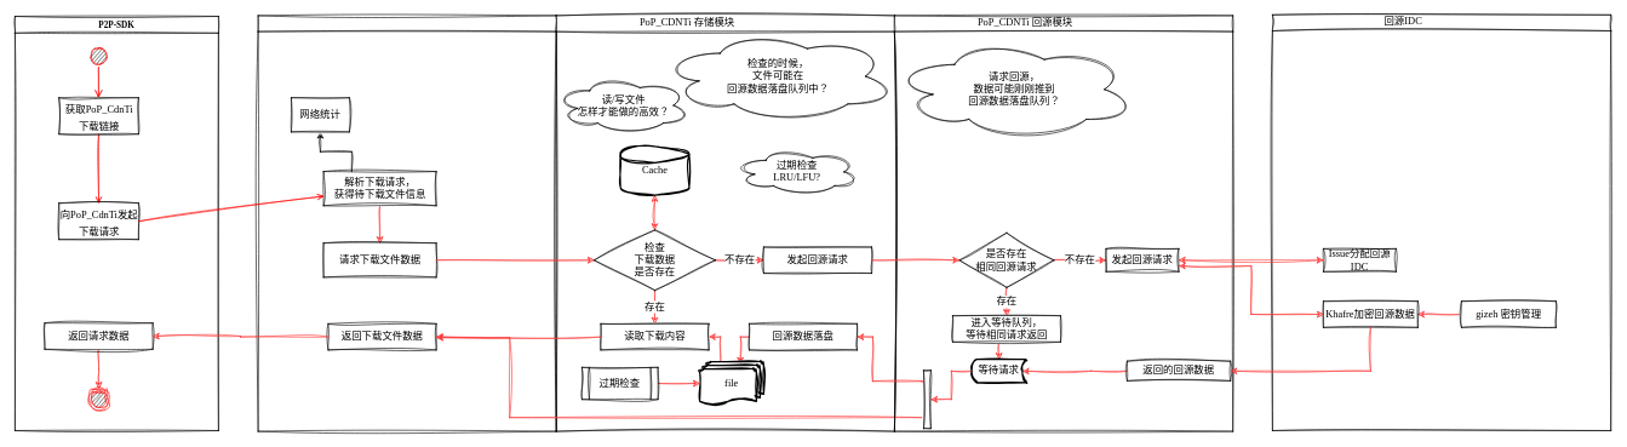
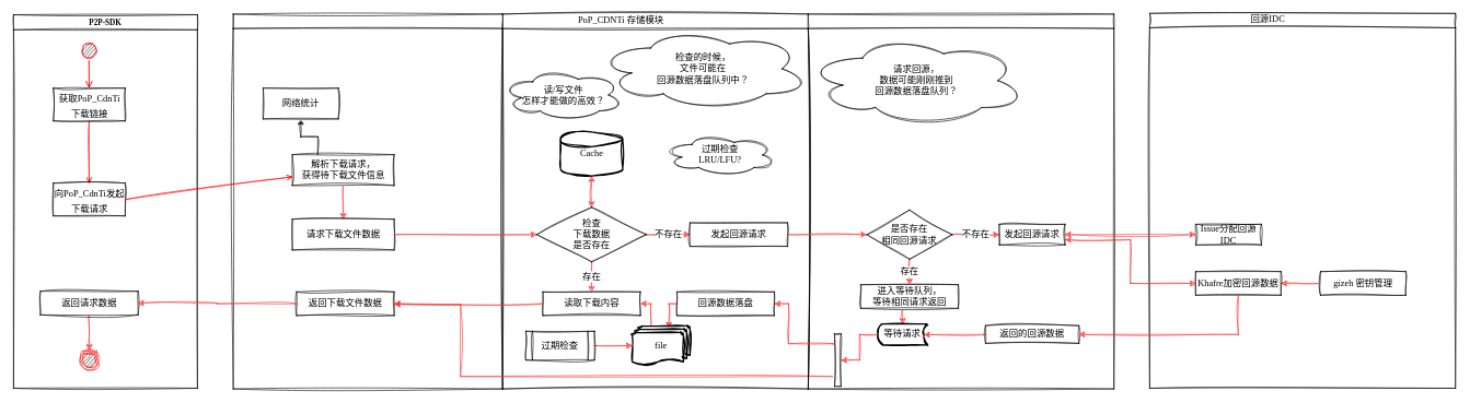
- <mxCell id="42" value="&lt;font face=&quot;Aa花语·紫罗兰永恒&quot;&gt;PoP_CDNTi 回源模块&lt;/font&gt;" style="text;html=1;strokeColor=none;fillColor=none;align=center;verticalAlign=middle;whiteSpace=wrap;rounded=0;sketch=1;hachureGap=4;jiggle=2;fontFamily=Architects Daughter;fontSource=https%3A%2F%2Ffonts.googleapis.com%2Fcss%3Ffamily%3DArchitects%2BDaughter;fontSize=14;" parent="41" vertex="1"><mxGeometry x="105" width="150" height="20" as="geometry" /></mxCell>
- <mxCell id="17" value="&lt;font face=&quot;Aa花语·紫罗兰永恒&quot;&gt;网络统计&lt;/font&gt;" style="rounded=0;whiteSpace=wrap;html=1;sketch=1;hachureGap=4;jiggle=2;fontFamily=Architects Daughter;fontSource=https%3A%2F%2Ffonts.googleapis.com%2Fcss%3Ffamily%3DArchitects%2BDaughter;fontSize=14;" vertex="1" parent="11"><mxGeometry x="45.5" y="113" width="80" height="47" as="geometry" /></mxCell>
+ <mxCell id="17" value="&lt;font face=&quot;Aa花语·紫罗兰永恒&quot;&gt;网络统计&lt;/font&gt;" style="rounded=0;whiteSpace=wrap;html=1;sketch=1;hachureGap=4;jiggle=2;fontFamily=Architects Daughter;fontSource=https%3A%2F%2Ffonts.googleapis.com%2Fcss%3Ffamily%3DArchitects%2BDaughter;fontSize=14;" vertex="1" parent="11"><mxGeometry x="45.5" y="113" width="114.5" height="47" as="geometry" /></mxCell>
- <mxCell id="50" value="&lt;font face=&quot;Aa花语·紫罗兰永恒&quot;&gt;返回的回源数据&lt;br&gt;&lt;/font&gt;" style="rounded=0;whiteSpace=wrap;html=1;sketch=1;hachureGap=4;jiggle=2;fontFamily=Architects Daughter;fontSource=https%3A%2F%2Ffonts.googleapis.com%2Fcss%3Ffamily%3DArchitects%2BDaughter;fontSize=14;" parent="41" vertex="1"><mxGeometry x="320" y="475.5" width="142.14" height="27" as="geometry" /></mxCell>
+ <mxCell id="50" value="&lt;font face=&quot;Aa花语·紫罗兰永恒&quot;&gt;返回的回源数据&lt;br&gt;&lt;/font&gt;" style="rounded=0;whiteSpace=wrap;html=1;sketch=1;hachureGap=4;jiggle=2;fontFamily=Architects Daughter;fontSource=https%3A%2F%2Ffonts.googleapis.com%2Fcss%3Ffamily%3DArchitects%2BDaughter;fontSize=14;" parent="41" vertex="1"><mxGeometry x="270" y="475.5" width="142.14" height="27" as="geometry" /></mxCell>
